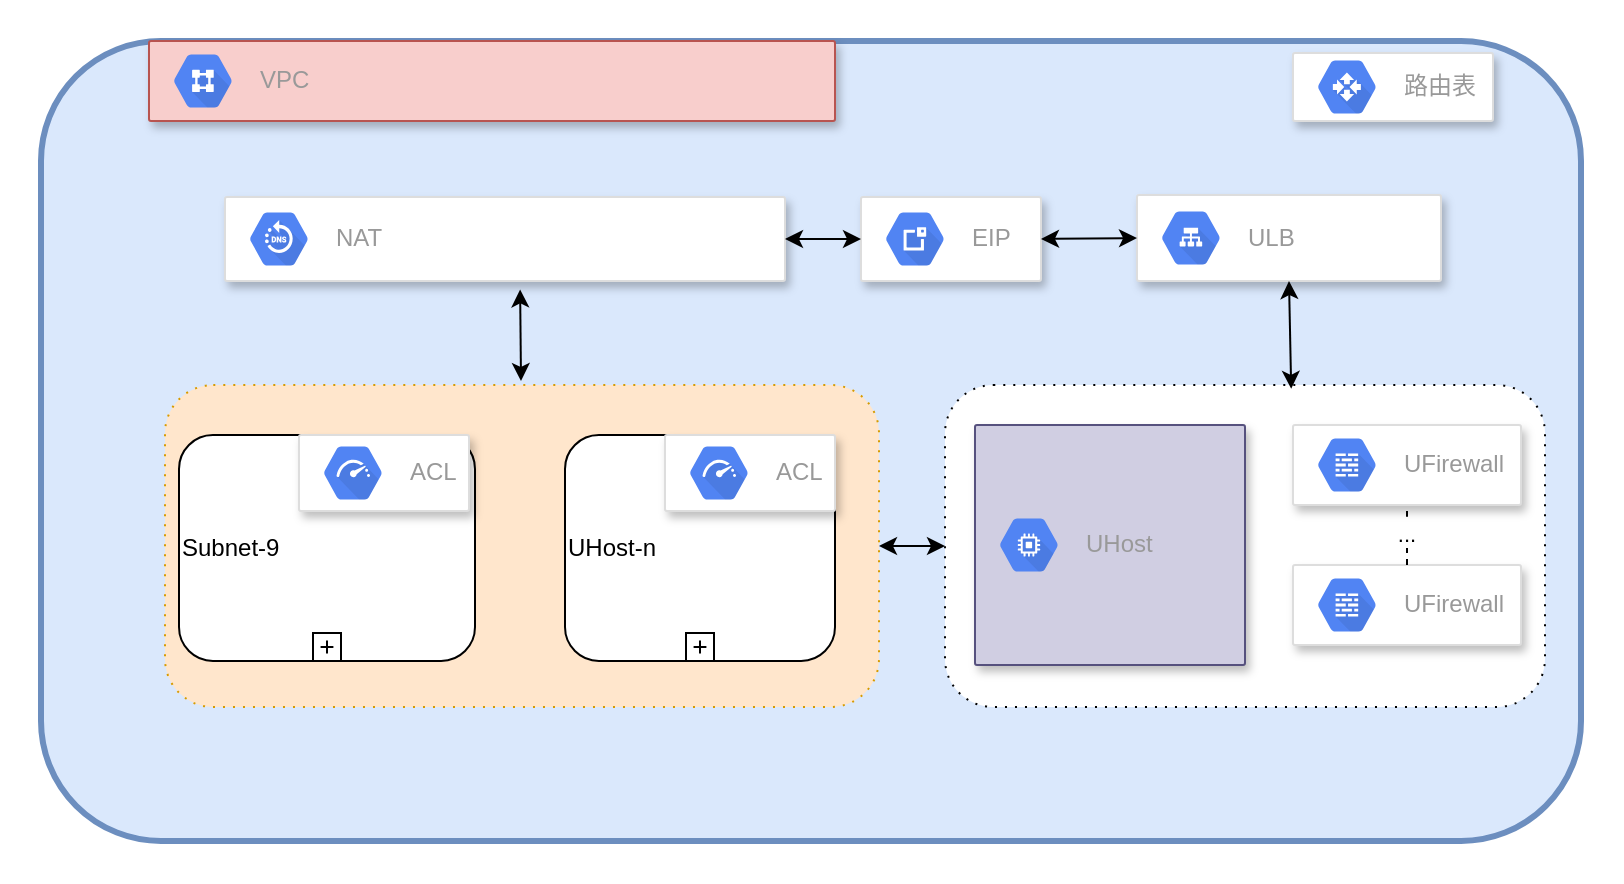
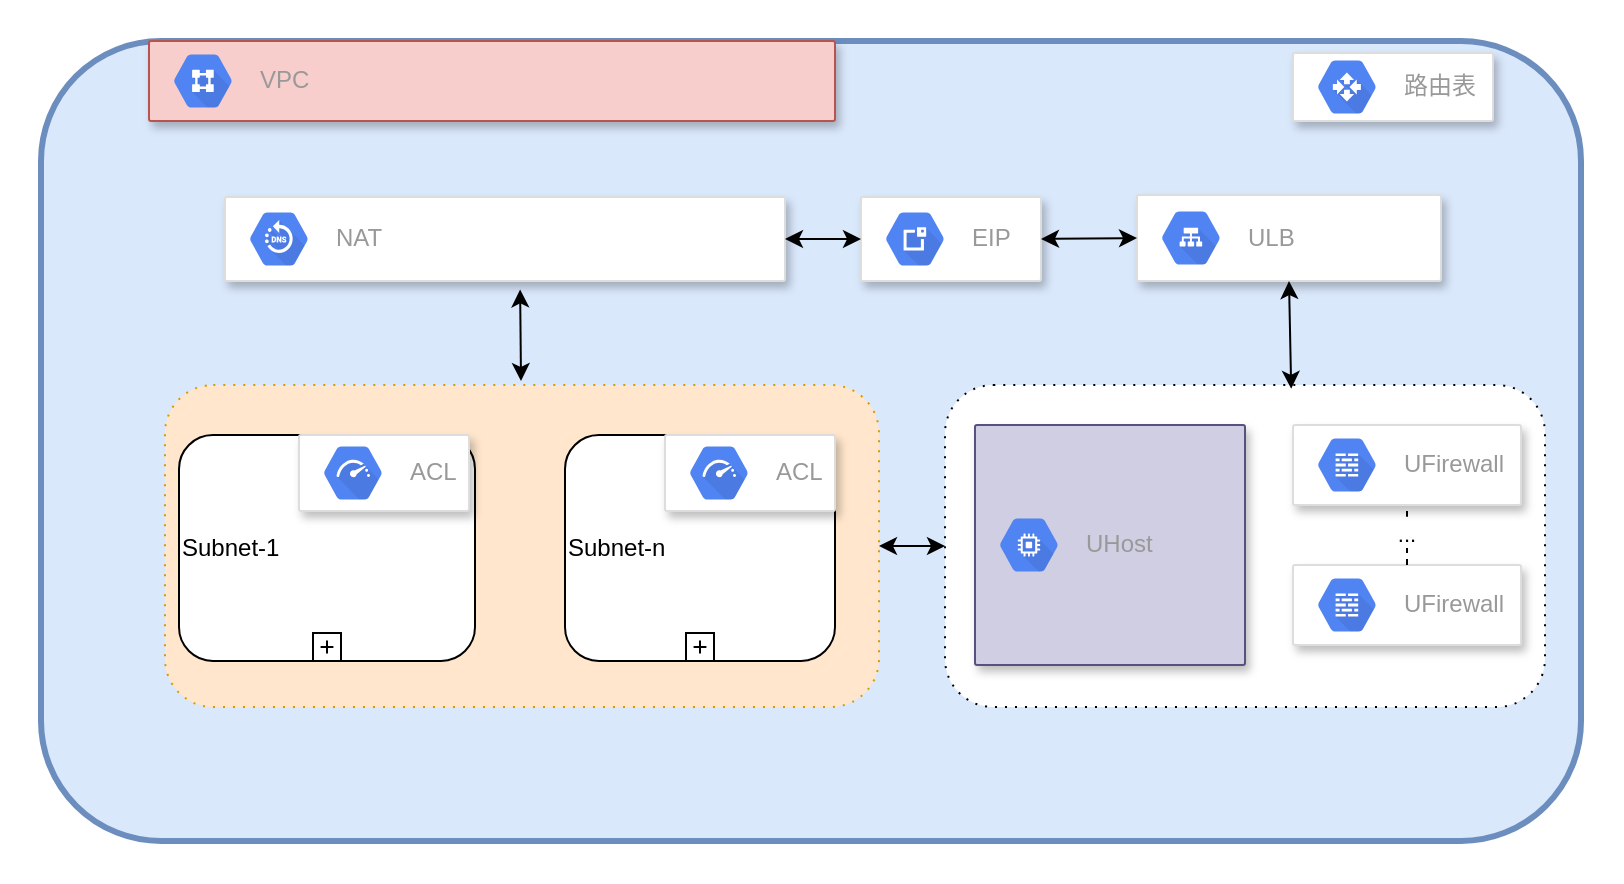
- <mxCell id="28" value="Subnet-9" style="html=1;whiteSpace=wrap;rounded=1;align=left;" vertex="1" parent="1"><mxGeometry x="89" y="217" width="148" height="113" as="geometry" /></mxCell>
+ <mxCell id="28" value="Subnet-1" style="html=1;whiteSpace=wrap;rounded=1;align=left;" vertex="1" parent="1"><mxGeometry x="89" y="217" width="148" height="113" as="geometry" /></mxCell>
- <mxCell id="32" value="UHost-n" style="html=1;whiteSpace=wrap;rounded=1;align=left;" vertex="1" parent="1"><mxGeometry x="282" y="217" width="135" height="113" as="geometry" /></mxCell>
+ <mxCell id="32" value="Subnet-n" style="html=1;whiteSpace=wrap;rounded=1;align=left;" vertex="1" parent="1"><mxGeometry x="282" y="217" width="135" height="113" as="geometry" /></mxCell>
